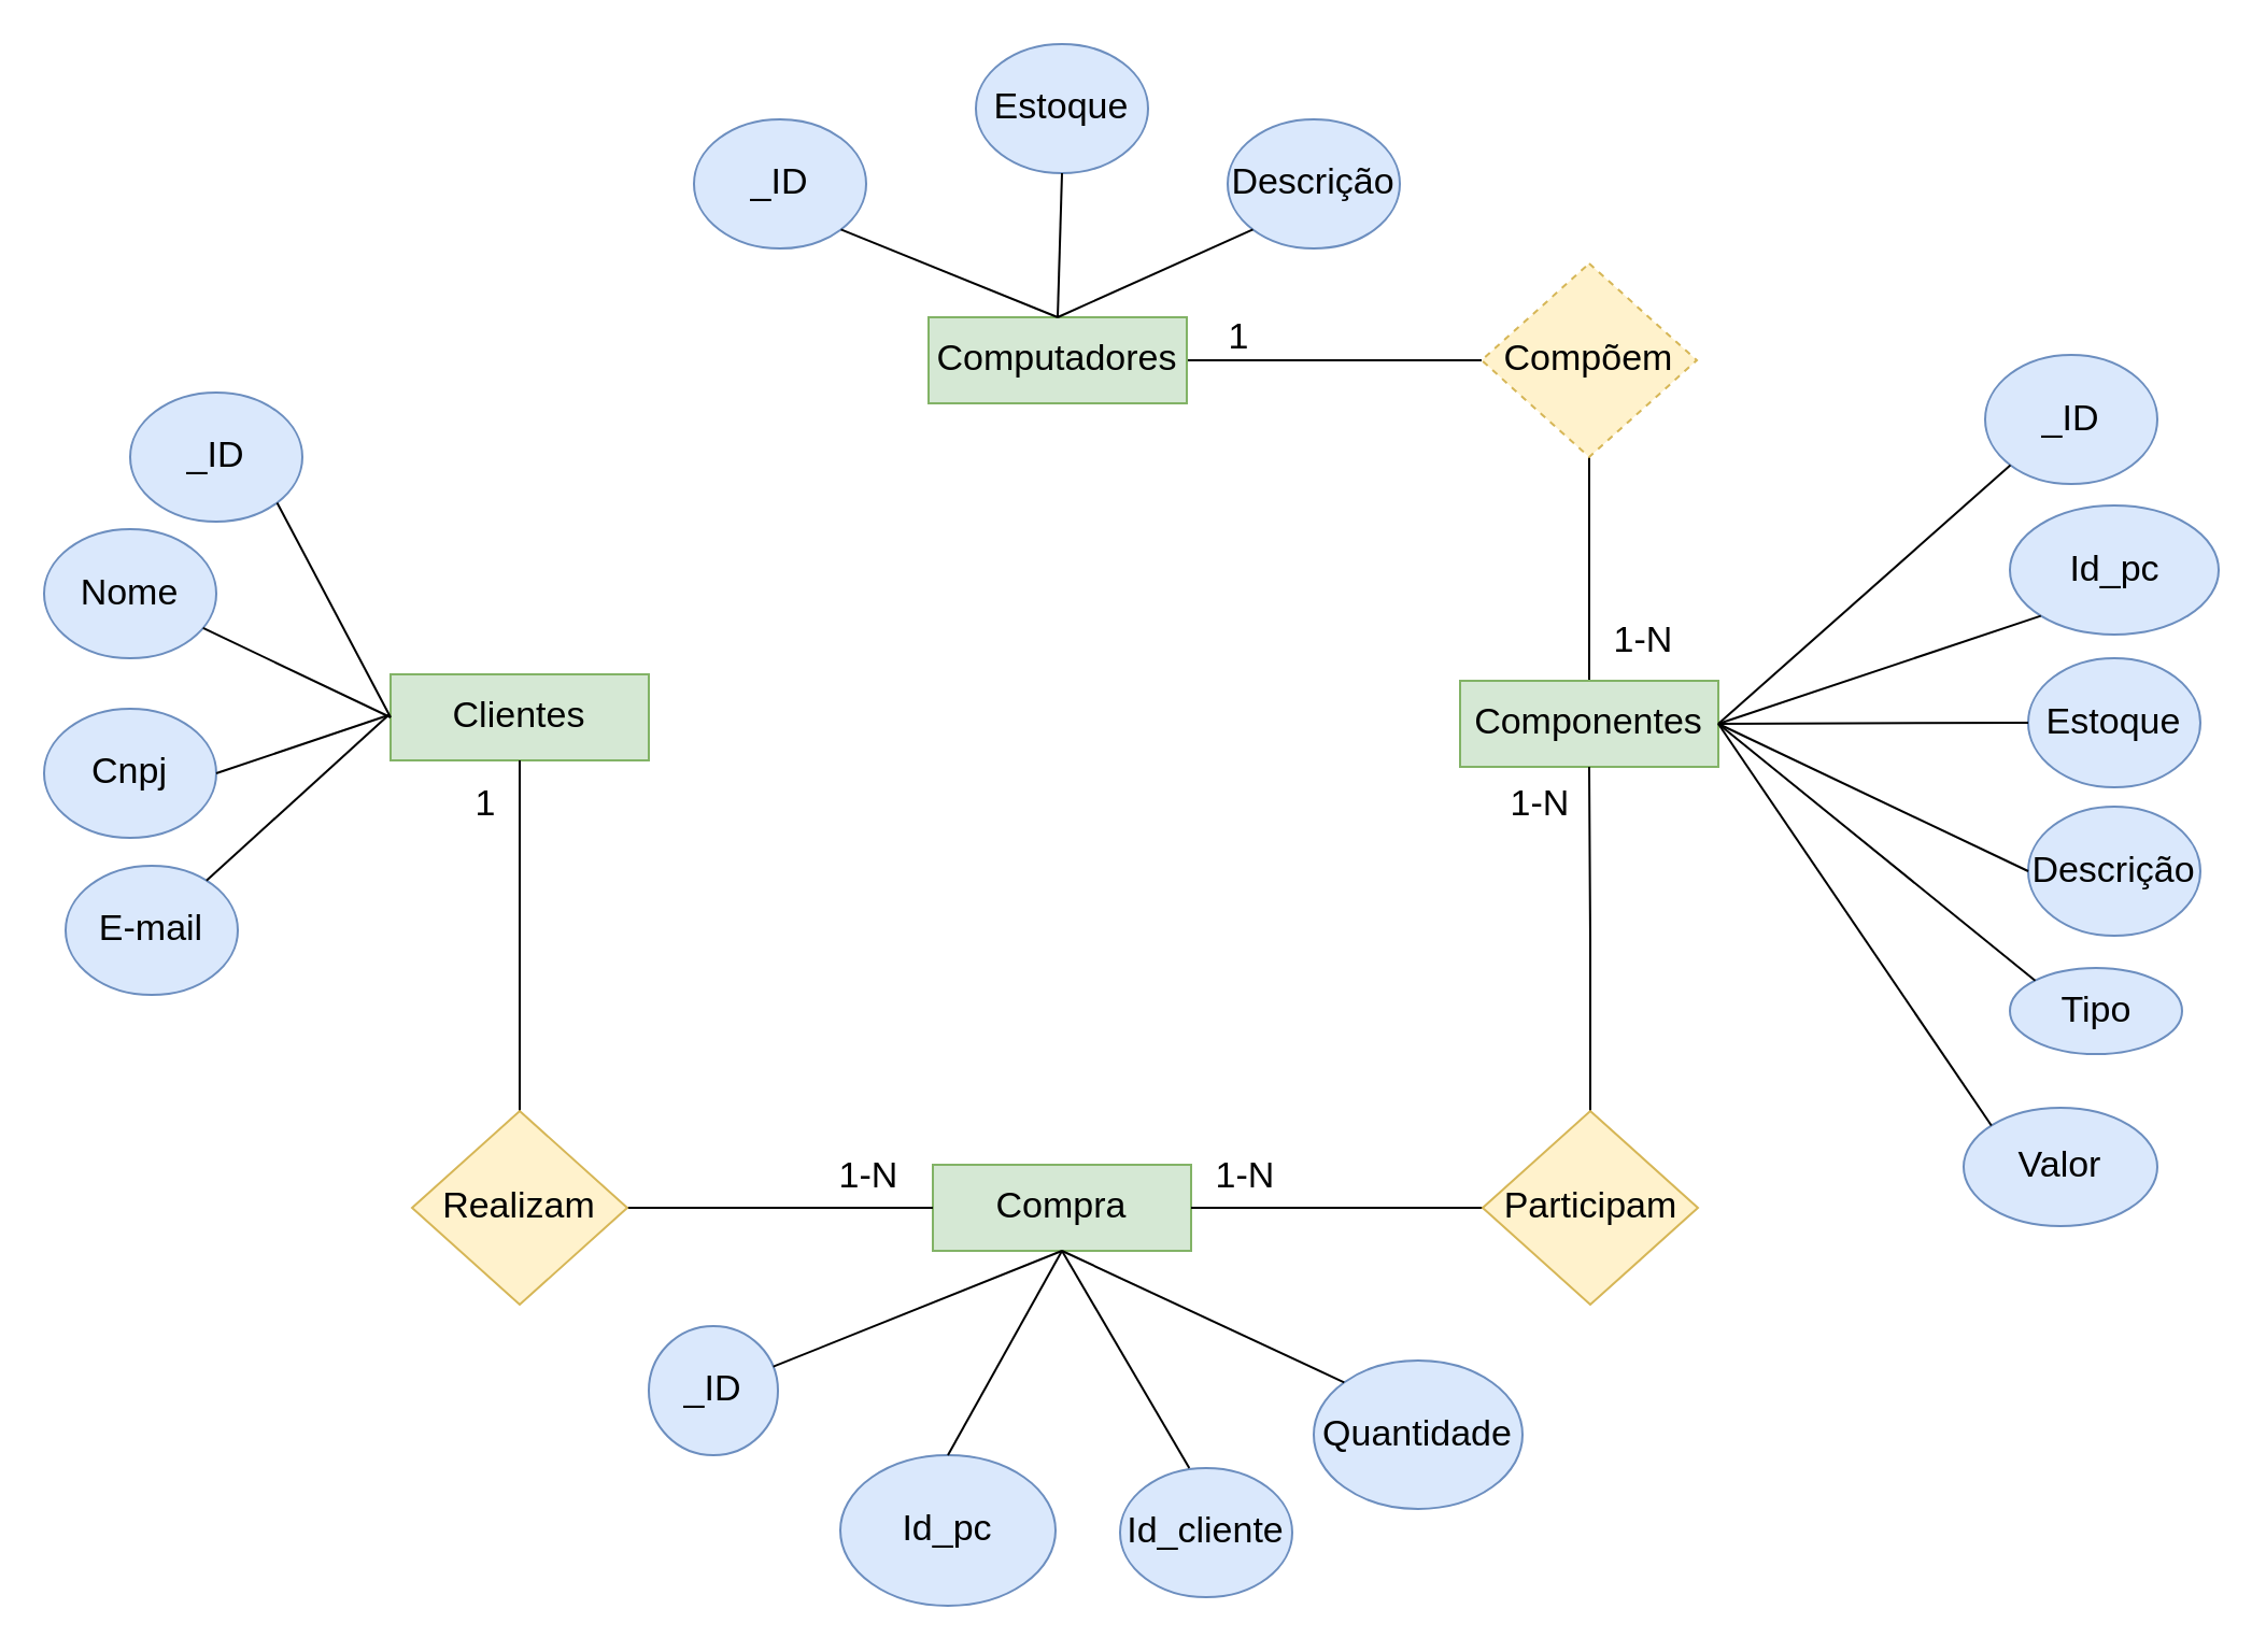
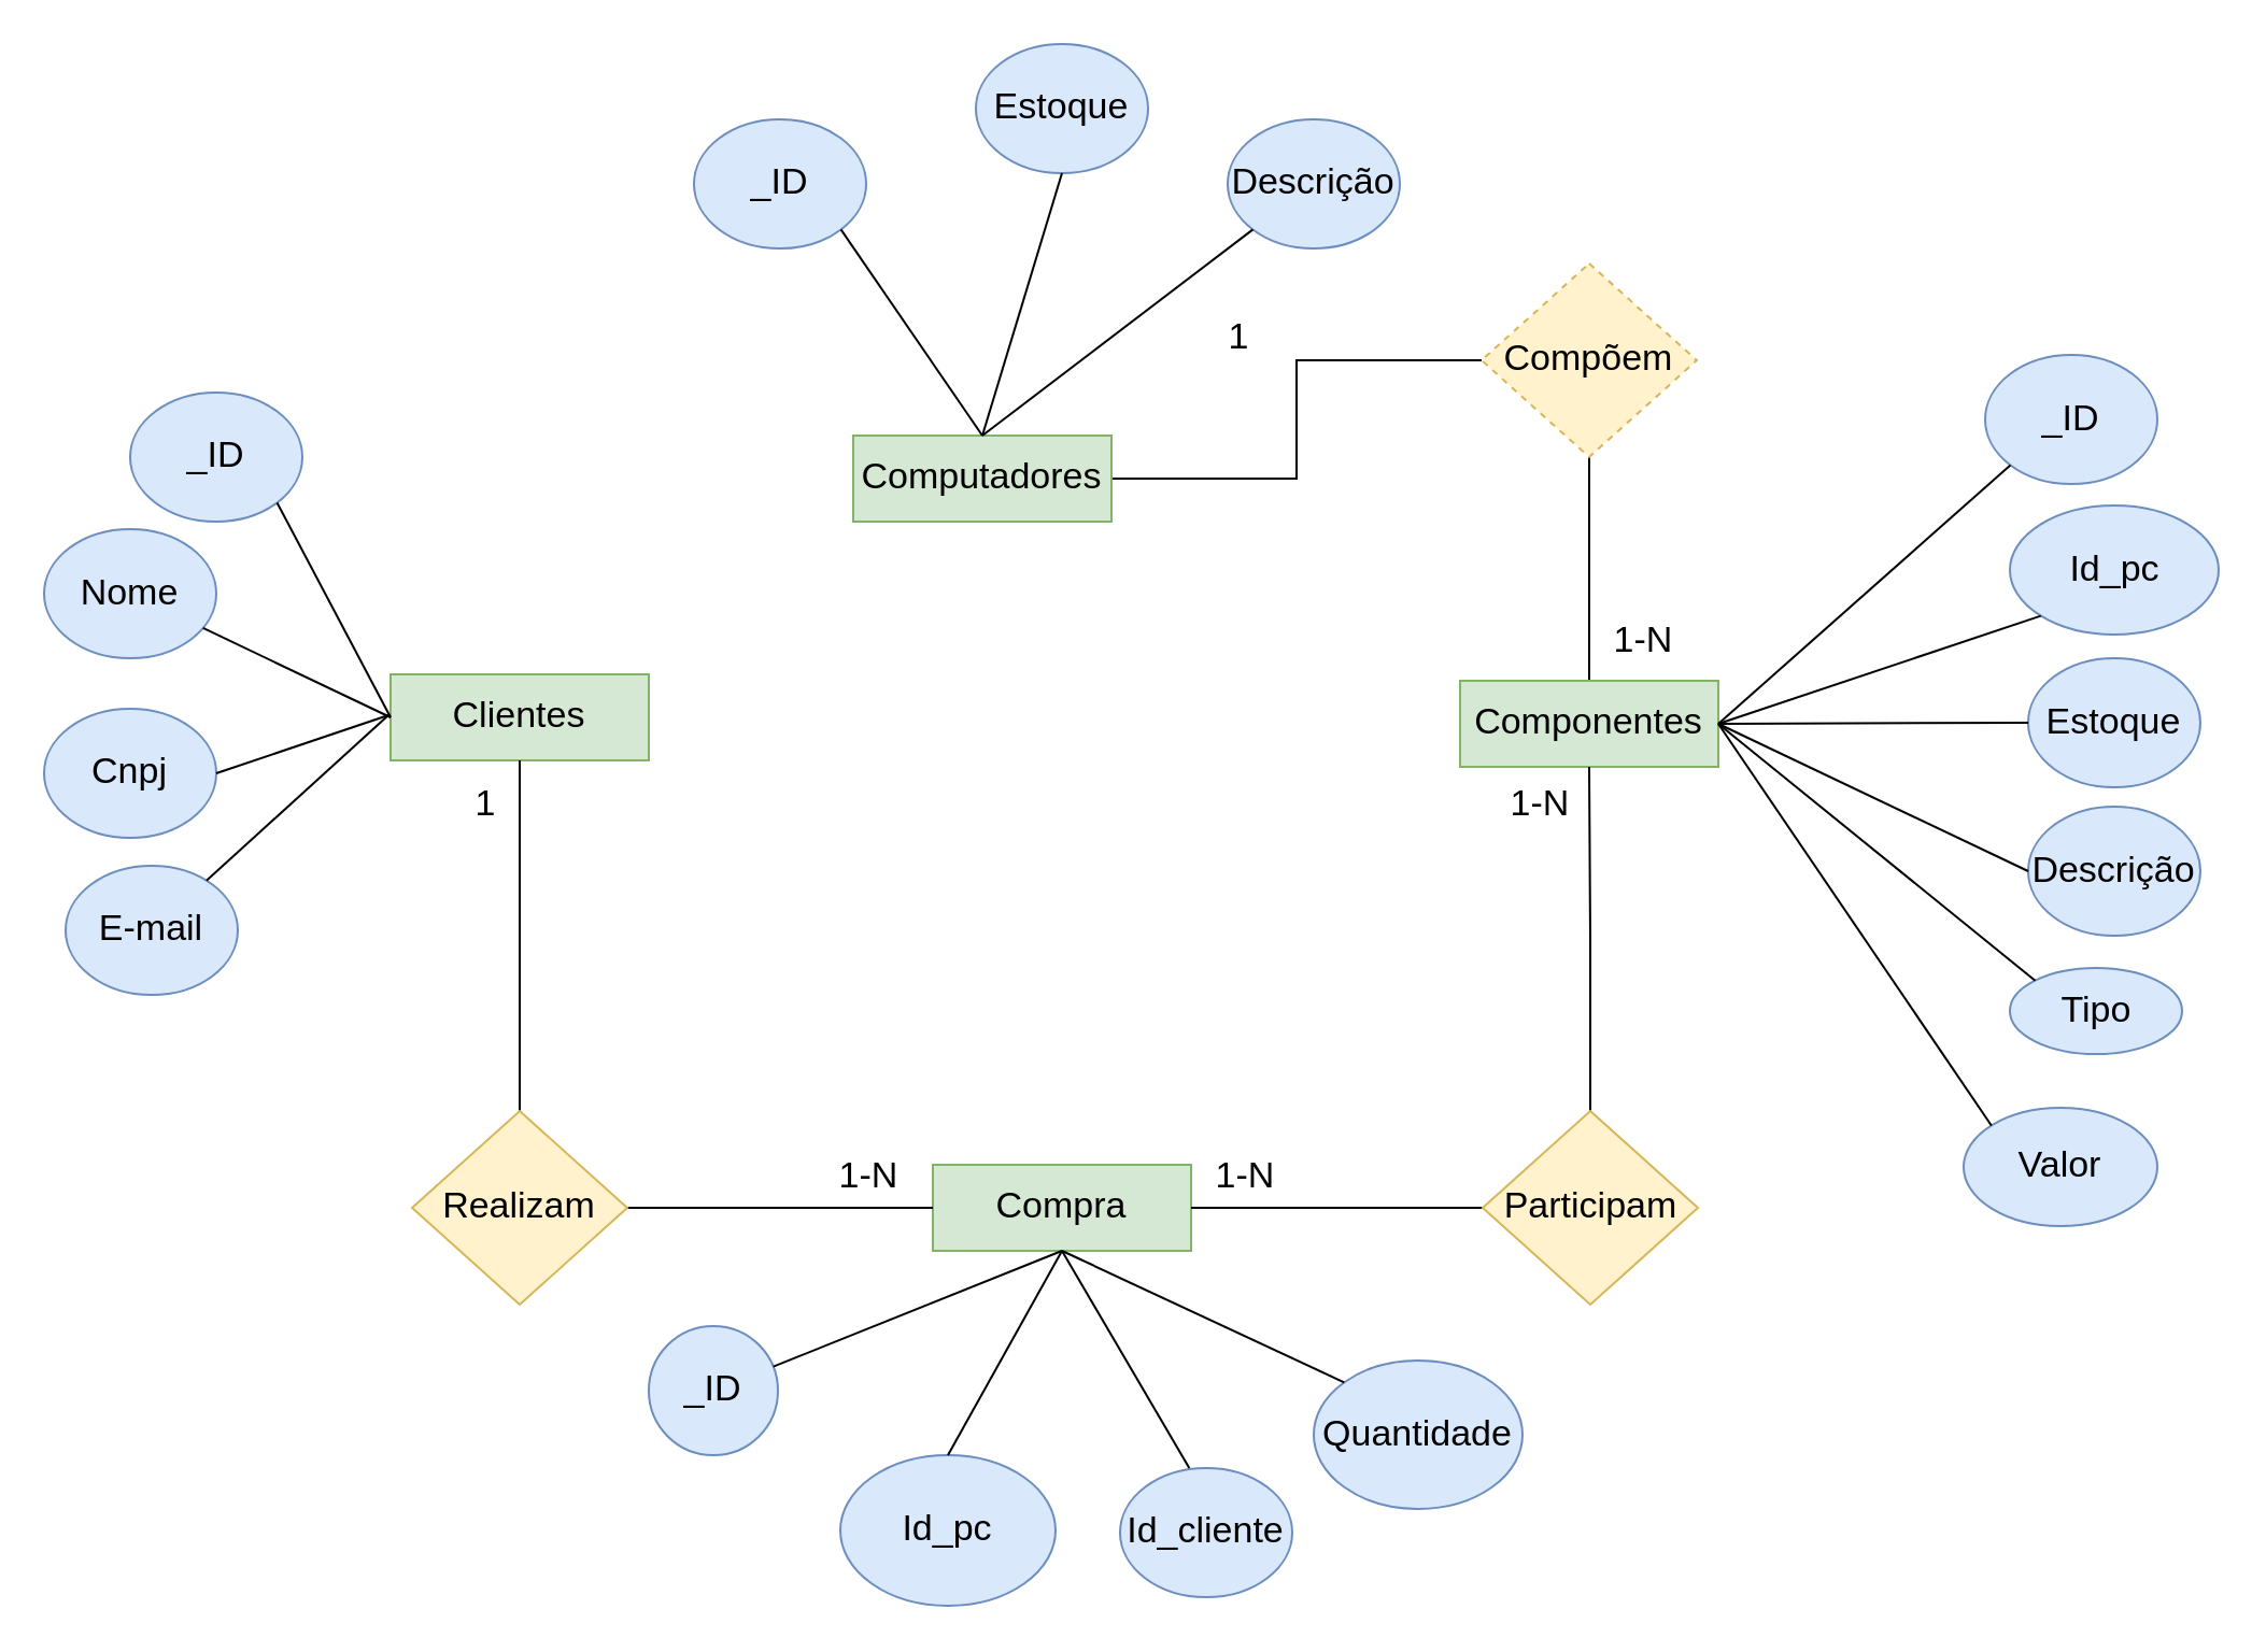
- <mxCell id="4" value="Computadores" style="rounded=0;whiteSpace=wrap;html=1;fillColor=#d5e8d4;strokeColor=#82b366;fontSize=17;" parent="1" vertex="1"><mxGeometry x="431" y="147" width="120" height="40" as="geometry" /></mxCell>
+ <mxCell id="4" value="Computadores" style="rounded=0;whiteSpace=wrap;html=1;fillColor=#d5e8d4;strokeColor=#82b366;fontSize=17;" parent="1" vertex="1"><mxGeometry x="396" y="202" width="120" height="40" as="geometry" /></mxCell>
